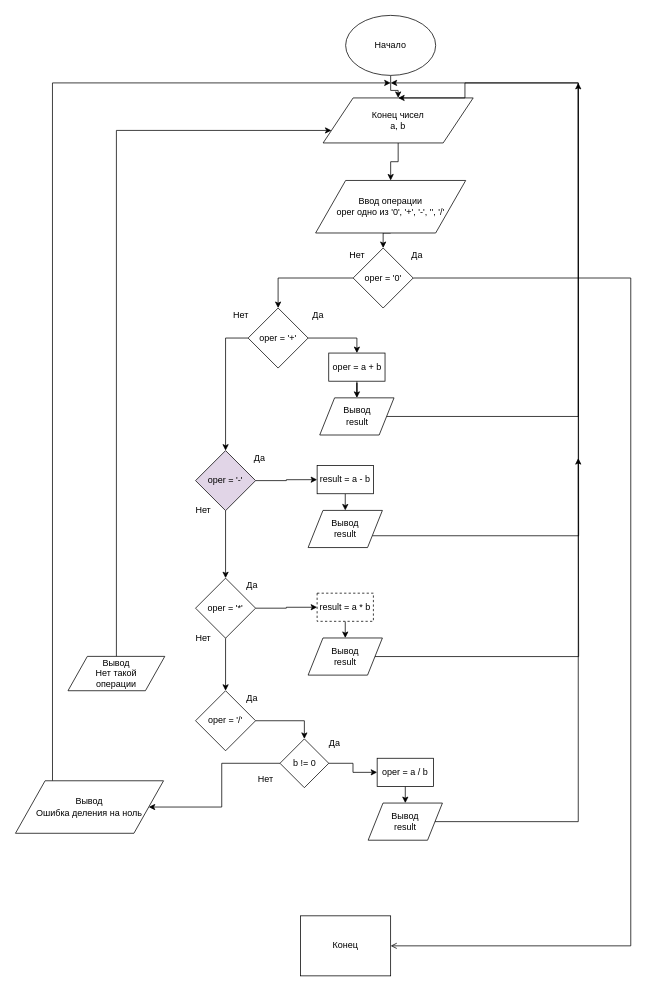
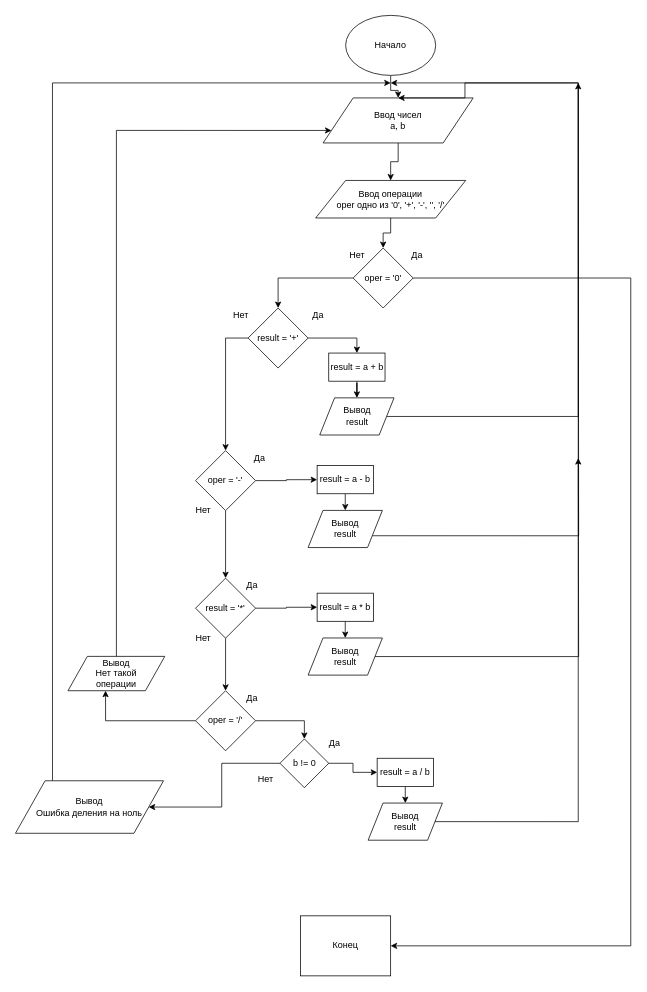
- <mxCell id="17" value="Конец чисел&lt;br&gt;&lt;div&gt;a, b&lt;br&gt;&lt;/div&gt;" style="shape=parallelogram;perimeter=parallelogramPerimeter;whiteSpace=wrap;html=1;" vertex="1" parent="1"><mxGeometry x="430" y="130" width="200" height="60" as="geometry" /></mxCell>
+ <mxCell id="17" value="Ввод чисел&lt;br&gt;&lt;div&gt;a, b&lt;br&gt;&lt;/div&gt;" style="shape=parallelogram;perimeter=parallelogramPerimeter;whiteSpace=wrap;html=1;" vertex="1" parent="1"><mxGeometry x="430" y="130" width="200" height="60" as="geometry" /></mxCell>
- <mxCell id="5" value="Ввод операции&lt;br&gt;&lt;div&gt;oper одно из '0', '+', '-', '', '/'&lt;/div&gt;" style="shape=parallelogram;perimeter=parallelogramPerimeter;whiteSpace=wrap;html=1;" parent="1" vertex="1"><mxGeometry x="420" y="240" width="200" height="70" as="geometry" /></mxCell>
+ <mxCell id="5" value="Ввод операции&lt;br&gt;&lt;div&gt;oper одно из '0', '+', '-', '', '/'&lt;/div&gt;" style="shape=parallelogram;perimeter=parallelogramPerimeter;whiteSpace=wrap;html=1;" parent="1" vertex="1"><mxGeometry x="420" y="240" width="200" height="50" as="geometry" /></mxCell>
- <mxCell id="13" value="oper = '+'" style="rhombus;whiteSpace=wrap;html=1;" vertex="1" parent="1"><mxGeometry x="330" y="410" width="80" height="80" as="geometry" /></mxCell>
+ <mxCell id="13" value="result = '+'" style="rhombus;whiteSpace=wrap;html=1;" vertex="1" parent="1"><mxGeometry x="330" y="410" width="80" height="80" as="geometry" /></mxCell>
- <mxCell id="15" value="oper = a + b" style="rounded=0;whiteSpace=wrap;html=1;" vertex="1" parent="1"><mxGeometry x="437.5" y="470" width="75" height="37.5" as="geometry" /></mxCell>
+ <mxCell id="15" value="result = a + b" style="rounded=0;whiteSpace=wrap;html=1;" vertex="1" parent="1"><mxGeometry x="437.5" y="470" width="75" height="37.5" as="geometry" /></mxCell>
- <mxCell id="22" value="oper = '-'" style="rhombus;whiteSpace=wrap;html=1;fillColor=#e1d5e7;" vertex="1" parent="1"><mxGeometry x="260" y="600" width="80" height="80" as="geometry" /></mxCell>
+ <mxCell id="22" value="oper = '-'" style="rhombus;whiteSpace=wrap;html=1;" vertex="1" parent="1"><mxGeometry x="260" y="600" width="80" height="80" as="geometry" /></mxCell>
- <mxCell id="31" value="result = a * b" style="rounded=0;whiteSpace=wrap;html=1;dashed=1;" vertex="1" parent="1"><mxGeometry x="422" y="790" width="75" height="37.5" as="geometry" /></mxCell>
+ <mxCell id="31" value="result = a * b" style="rounded=0;whiteSpace=wrap;html=1;" vertex="1" parent="1"><mxGeometry x="422" y="790" width="75" height="37.5" as="geometry" /></mxCell>
- <mxCell id="29" value="oper = '*'" style="rhombus;whiteSpace=wrap;html=1;" vertex="1" parent="1"><mxGeometry x="260" y="770" width="80" height="80" as="geometry" /></mxCell>
+ <mxCell id="29" value="result = '*'" style="rhombus;whiteSpace=wrap;html=1;" vertex="1" parent="1"><mxGeometry x="260" y="770" width="80" height="80" as="geometry" /></mxCell>
+ <mxCell id="40" style="edgeStyle=orthogonalEdgeStyle;rounded=0;orthogonalLoop=1;jettySize=auto;html=1;exitX=0;exitY=0.5;exitDx=0;exitDy=0;entryX=0.388;entryY=1;entryDx=0;entryDy=0;entryPerimeter=0;" edge="1" parent="1" source="41" target="56"><mxGeometry relative="1" as="geometry"><mxPoint x="170" y="960.294" as="targetPoint" /></mxGeometry></mxCell>
- <mxCell id="43" value="oper = a / b" style="rounded=0;whiteSpace=wrap;html=1;" vertex="1" parent="1"><mxGeometry x="502" y="1010" width="75" height="37.5" as="geometry" /></mxCell>
+ <mxCell id="43" value="result = a / b" style="rounded=0;whiteSpace=wrap;html=1;" vertex="1" parent="1"><mxGeometry x="502" y="1010" width="75" height="37.5" as="geometry" /></mxCell>
- <mxCell id="7" style="edgeStyle=orthogonalEdgeStyle;rounded=0;orthogonalLoop=1;jettySize=auto;html=1;exitX=1;exitY=0.5;exitDx=0;exitDy=0;entryX=1;entryY=0.5;entryDx=0;entryDy=0;endArrow=open;" edge="1" parent="1" source="8" target="57"><mxGeometry relative="1" as="geometry"><Array as="points"><mxPoint x="840" y="370" /><mxPoint x="840" y="1260" /></Array></mxGeometry></mxCell>
+ <mxCell id="7" style="edgeStyle=orthogonalEdgeStyle;rounded=0;orthogonalLoop=1;jettySize=auto;html=1;exitX=1;exitY=0.5;exitDx=0;exitDy=0;entryX=1;entryY=0.5;entryDx=0;entryDy=0;" edge="1" parent="1" source="8" target="57"><mxGeometry relative="1" as="geometry"><Array as="points"><mxPoint x="840" y="370" /><mxPoint x="840" y="1260" /></Array></mxGeometry></mxCell>
